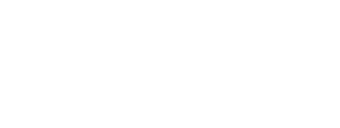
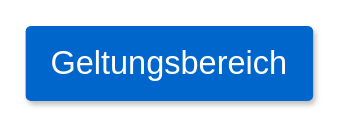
+ <mxCell id="2" value="Geltungsbereich" style="rounded=1;whiteSpace=wrap;html=1;shadow=1;labelBackgroundColor=none;strokeColor=none;strokeWidth=3;fillColor=#0066CC;fontFamily=Helvetica;fontSize=26;fontColor=#FFFFFF;align=center;spacing=5;fontStyle=0;arcSize=7;perimeterSpacing=2;" vertex="1" parent="1"><mxGeometry x="20" y="20" width="230" height="60" as="geometry" /></mxCell>
